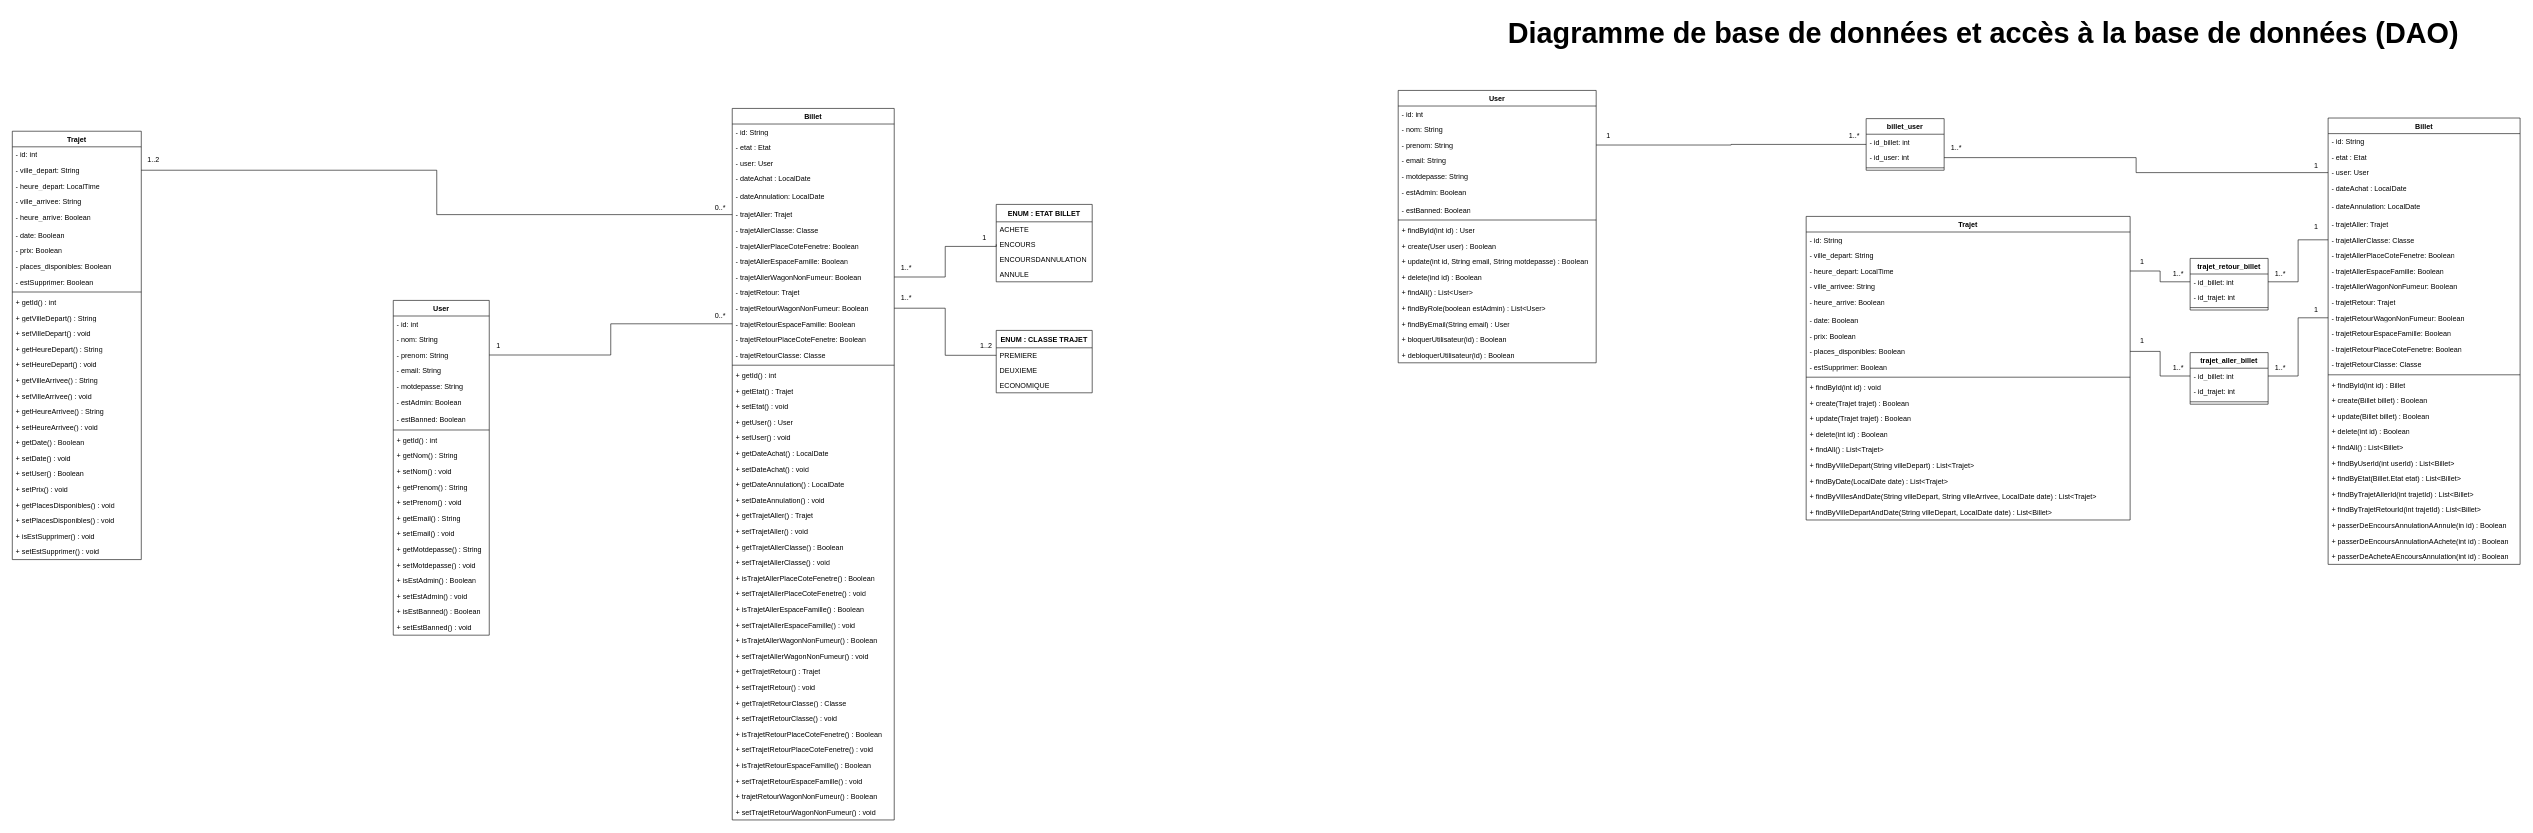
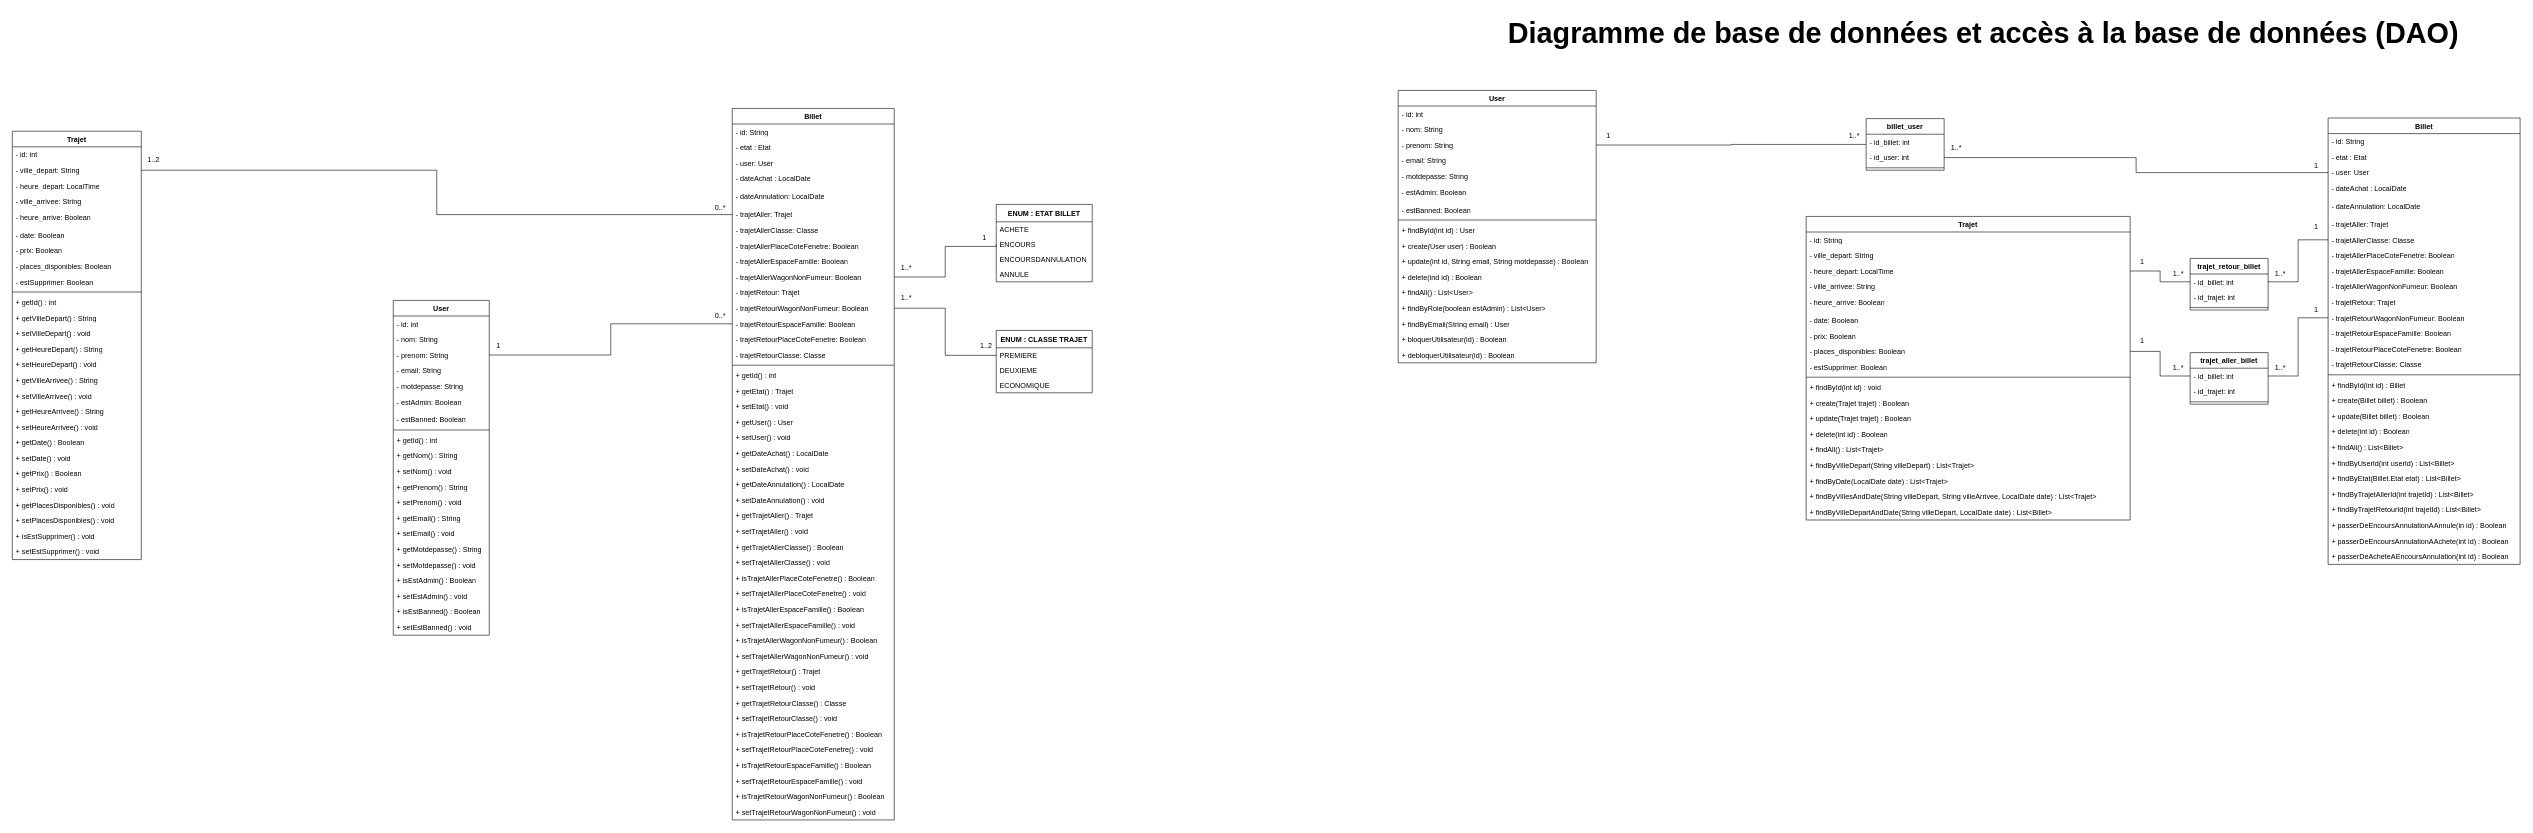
- <mxCell id="51" value="+ setUser() : Boolean" style="text;strokeColor=none;fillColor=none;align=left;verticalAlign=top;spacingLeft=4;spacingRight=4;overflow=hidden;rotatable=0;points=[[0,0.5],[1,0.5]];portConstraint=eastwest;whiteSpace=wrap;html=1;" vertex="1" parent="29"><mxGeometry y="558" width="215" height="26" as="geometry" /></mxCell>
+ <mxCell id="51" value="+ getPrix() : Boolean" style="text;strokeColor=none;fillColor=none;align=left;verticalAlign=top;spacingLeft=4;spacingRight=4;overflow=hidden;rotatable=0;points=[[0,0.5],[1,0.5]];portConstraint=eastwest;whiteSpace=wrap;html=1;" vertex="1" parent="29"><mxGeometry y="558" width="215" height="26" as="geometry" /></mxCell>
- <mxCell id="101" value="+ trajetRetourWagonNonFumeur() : Boolean" style="text;strokeColor=none;fillColor=none;align=left;verticalAlign=top;spacingLeft=4;spacingRight=4;overflow=hidden;rotatable=0;points=[[0,0.5],[1,0.5]];portConstraint=eastwest;whiteSpace=wrap;html=1;" vertex="1" parent="57"><mxGeometry y="1134" width="270" height="26" as="geometry" /></mxCell>
+ <mxCell id="101" value="+ isTrajetRetourWagonNonFumeur() : Boolean" style="text;strokeColor=none;fillColor=none;align=left;verticalAlign=top;spacingLeft=4;spacingRight=4;overflow=hidden;rotatable=0;points=[[0,0.5],[1,0.5]];portConstraint=eastwest;whiteSpace=wrap;html=1;" vertex="1" parent="57"><mxGeometry y="1134" width="270" height="26" as="geometry" /></mxCell>
